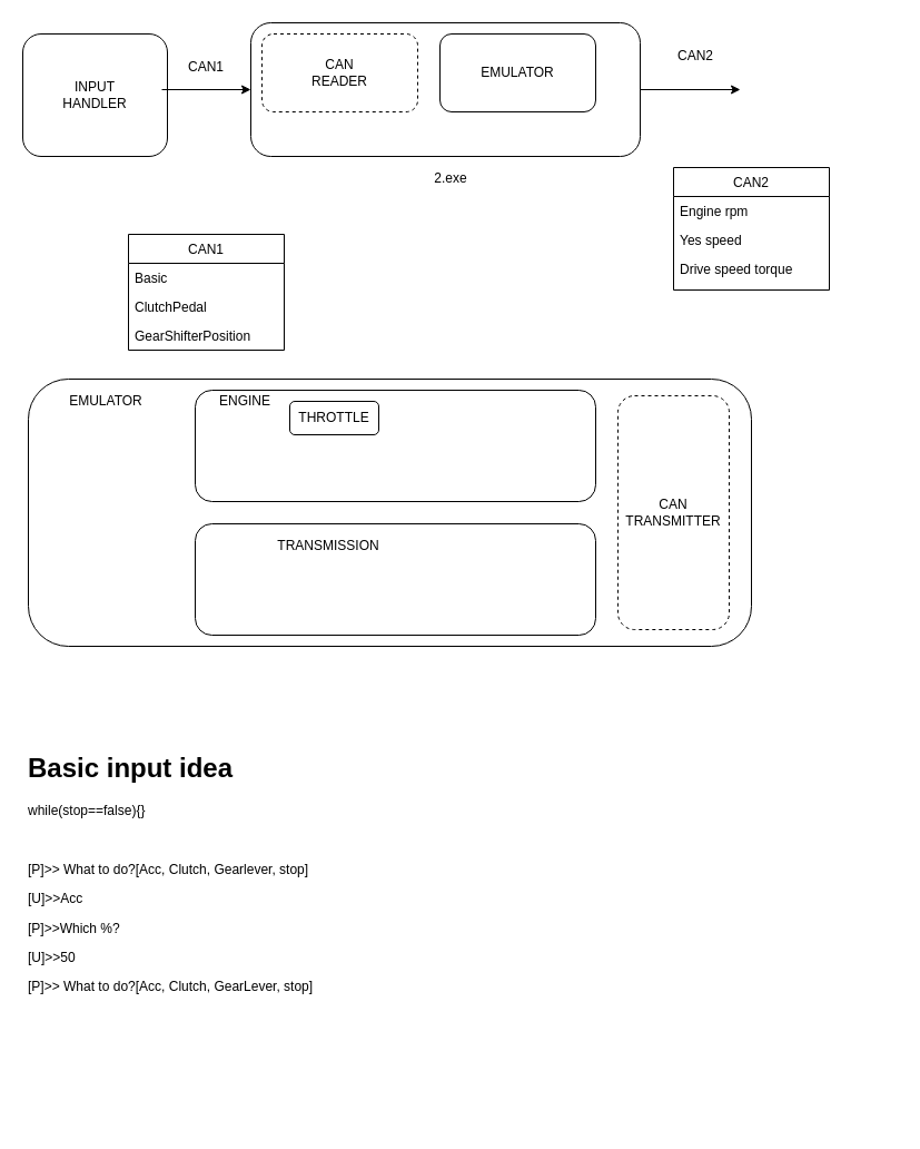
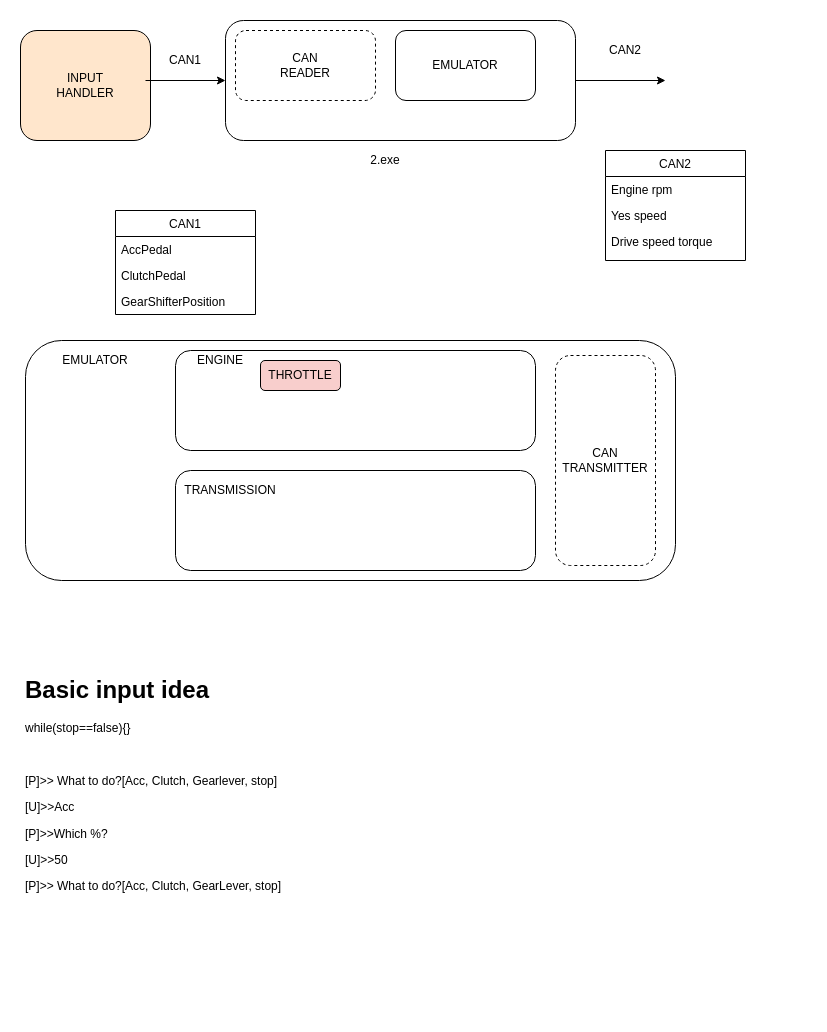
- <mxCell id="4" value="INPUT&lt;br&gt;HANDLER" style="rounded=1;whiteSpace=wrap;html=1;" vertex="1" parent="1"><mxGeometry x="20" y="30" width="130" height="110" as="geometry" /></mxCell>
+ <mxCell id="4" value="INPUT&lt;br&gt;HANDLER" style="rounded=1;whiteSpace=wrap;html=1;fillColor=#ffe6cc;" vertex="1" parent="1"><mxGeometry x="20" y="30" width="130" height="110" as="geometry" /></mxCell>
- <mxCell id="8" value="2.exe" style="text;html=1;strokeColor=none;fillColor=none;align=center;verticalAlign=middle;whiteSpace=wrap;rounded=0;" vertex="1" parent="1"><mxGeometry x="385" y="150" width="40" height="20" as="geometry" /></mxCell>
+ <mxCell id="8" value="2.exe" style="text;html=1;strokeColor=none;fillColor=none;align=center;verticalAlign=middle;whiteSpace=wrap;rounded=0;" vertex="1" parent="1"><mxGeometry x="365" y="150" width="40" height="20" as="geometry" /></mxCell>
- <mxCell id="12" value="Basic" style="text;strokeColor=none;fillColor=none;align=left;verticalAlign=top;spacingLeft=4;spacingRight=4;overflow=hidden;rotatable=0;points=[[0,0.5],[1,0.5]];portConstraint=eastwest;" vertex="1" parent="11"><mxGeometry y="26" width="140" height="26" as="geometry" /></mxCell>
+ <mxCell id="12" value="AccPedal" style="text;strokeColor=none;fillColor=none;align=left;verticalAlign=top;spacingLeft=4;spacingRight=4;overflow=hidden;rotatable=0;points=[[0,0.5],[1,0.5]];portConstraint=eastwest;" vertex="1" parent="11"><mxGeometry y="26" width="140" height="26" as="geometry" /></mxCell>
- <mxCell id="27" value="THROTTLE" style="rounded=1;whiteSpace=wrap;html=1;" vertex="1" parent="1"><mxGeometry x="260" y="360" width="80" height="30" as="geometry" /></mxCell>
+ <mxCell id="27" value="THROTTLE" style="rounded=1;whiteSpace=wrap;html=1;fillColor=#f8cecc;" vertex="1" parent="1"><mxGeometry x="260" y="360" width="80" height="30" as="geometry" /></mxCell>
- <mxCell id="26" value="TRANSMISSION" style="text;html=1;strokeColor=none;fillColor=none;align=center;verticalAlign=middle;whiteSpace=wrap;rounded=0;" vertex="1" parent="1"><mxGeometry x="250" y="480" width="90" height="20" as="geometry" /></mxCell>
+ <mxCell id="26" value="TRANSMISSION" style="text;html=1;strokeColor=none;fillColor=none;align=center;verticalAlign=middle;whiteSpace=wrap;rounded=0;" vertex="1" parent="1"><mxGeometry x="185" y="480" width="90" height="20" as="geometry" /></mxCell>
